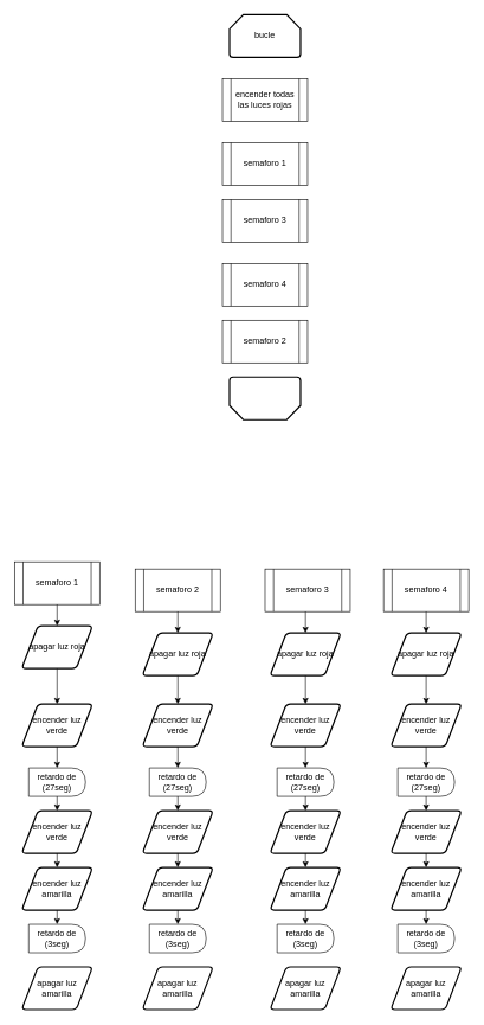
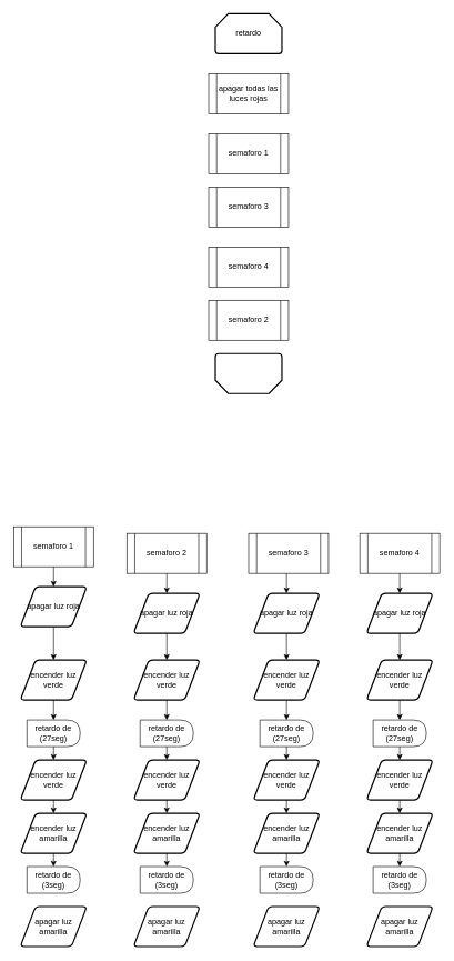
- <mxCell id="58" value="bucle" style="strokeWidth=2;html=1;shape=mxgraph.flowchart.loop_limit;whiteSpace=wrap;" parent="1" vertex="1"><mxGeometry x="323" y="20" width="100" height="60" as="geometry" /></mxCell>
+ <mxCell id="58" value="retardo" style="strokeWidth=2;html=1;shape=mxgraph.flowchart.loop_limit;whiteSpace=wrap;" parent="1" vertex="1"><mxGeometry x="323" y="20" width="100" height="60" as="geometry" /></mxCell>
- <mxCell id="64" value="encender todas las luces rojas" style="shape=process;whiteSpace=wrap;html=1;backgroundOutline=1;" parent="1" vertex="1"><mxGeometry x="313" y="110" width="120" height="60" as="geometry" /></mxCell>
+ <mxCell id="64" value="apagar todas las luces rojas" style="shape=process;whiteSpace=wrap;html=1;backgroundOutline=1;" parent="1" vertex="1"><mxGeometry x="313" y="110" width="120" height="60" as="geometry" /></mxCell>
